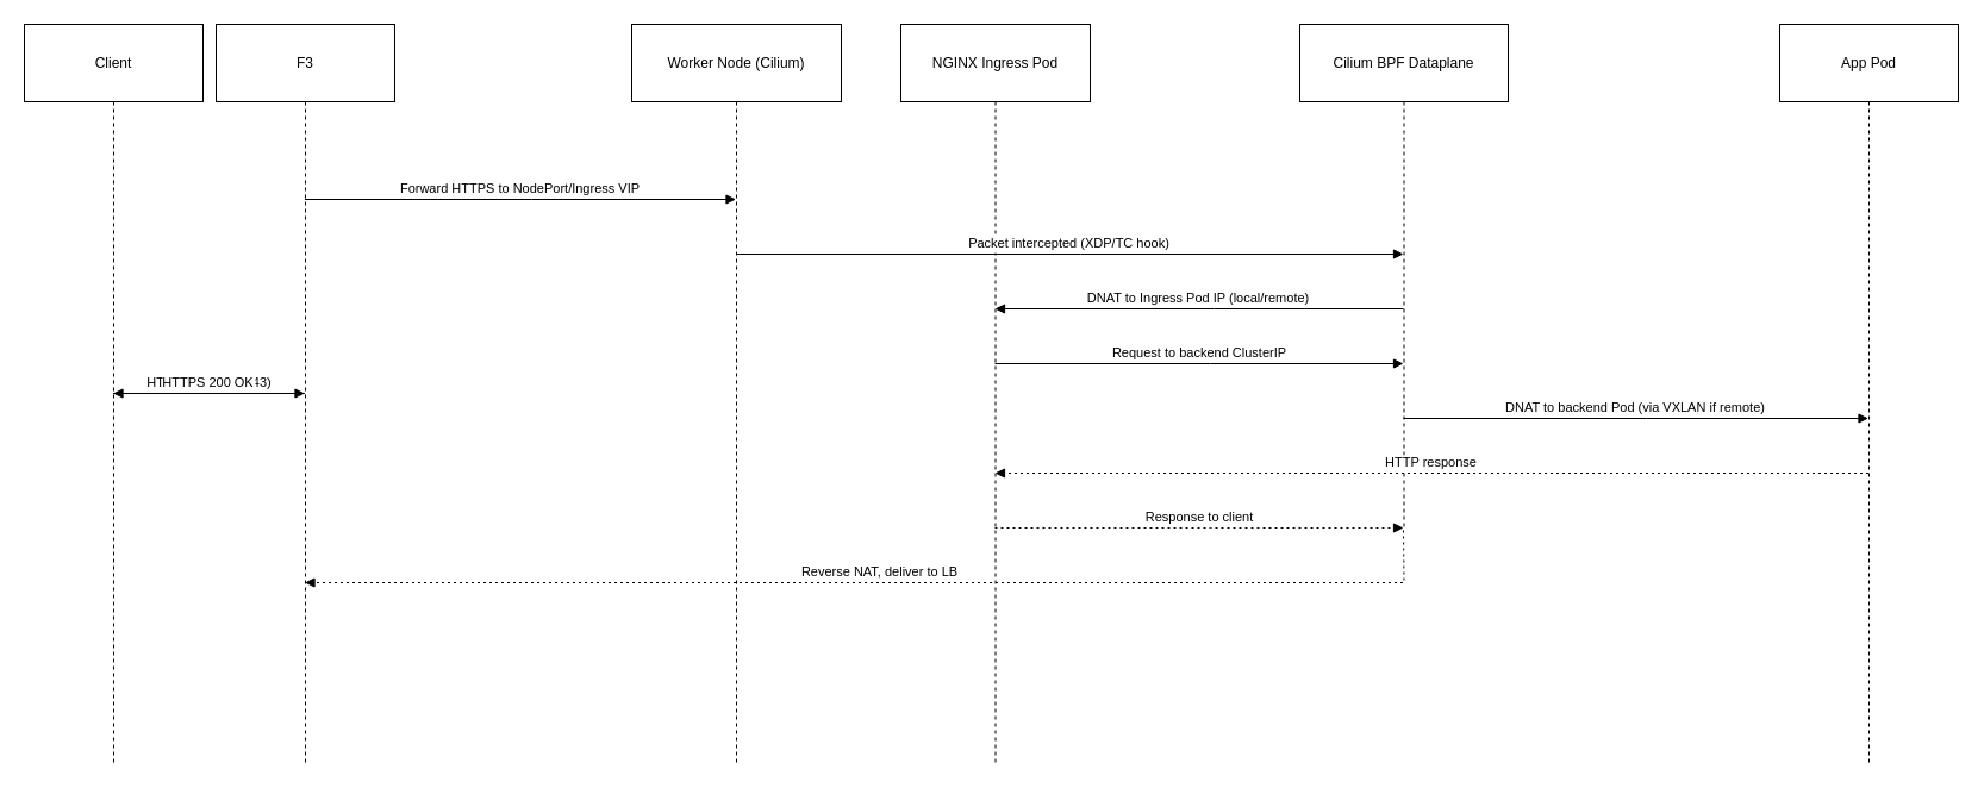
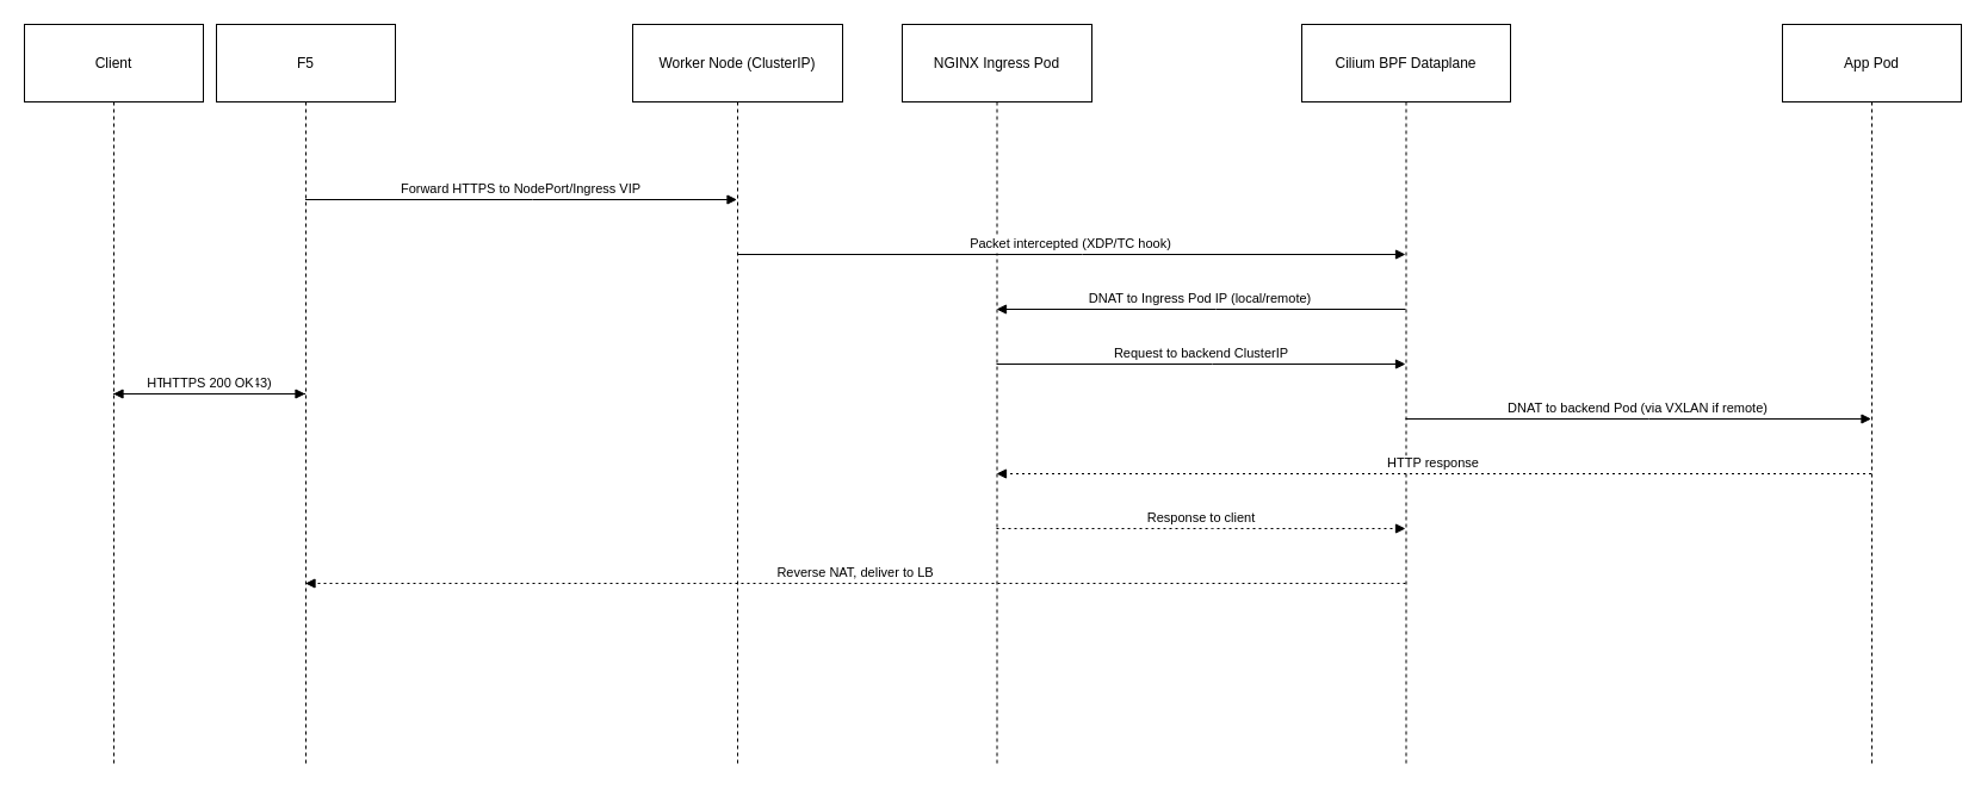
- <mxCell id="3" value="F3" style="shape=umlLifeline;perimeter=lifelinePerimeter;whiteSpace=wrap;container=1;dropTarget=0;collapsible=0;recursiveResize=0;outlineConnect=0;portConstraint=eastwest;newEdgeStyle={&quot;edgeStyle&quot;:&quot;elbowEdgeStyle&quot;,&quot;elbow&quot;:&quot;vertical&quot;,&quot;curved&quot;:0,&quot;rounded&quot;:0};size=65;" vertex="1" parent="1"><mxGeometry x="181" y="20" width="150" height="620" as="geometry" /></mxCell>
+ <mxCell id="3" value="F5" style="shape=umlLifeline;perimeter=lifelinePerimeter;whiteSpace=wrap;container=1;dropTarget=0;collapsible=0;recursiveResize=0;outlineConnect=0;portConstraint=eastwest;newEdgeStyle={&quot;edgeStyle&quot;:&quot;elbowEdgeStyle&quot;,&quot;elbow&quot;:&quot;vertical&quot;,&quot;curved&quot;:0,&quot;rounded&quot;:0};size=65;" vertex="1" parent="1"><mxGeometry x="181" y="20" width="150" height="620" as="geometry" /></mxCell>
- <mxCell id="4" value="Worker Node (Cilium)" style="shape=umlLifeline;perimeter=lifelinePerimeter;whiteSpace=wrap;container=1;dropTarget=0;collapsible=0;recursiveResize=0;outlineConnect=0;portConstraint=eastwest;newEdgeStyle={&quot;edgeStyle&quot;:&quot;elbowEdgeStyle&quot;,&quot;elbow&quot;:&quot;vertical&quot;,&quot;curved&quot;:0,&quot;rounded&quot;:0};size=65;" vertex="1" parent="1"><mxGeometry x="530" y="20" width="176" height="620" as="geometry" /></mxCell>
+ <mxCell id="4" value="Worker Node (ClusterIP)" style="shape=umlLifeline;perimeter=lifelinePerimeter;whiteSpace=wrap;container=1;dropTarget=0;collapsible=0;recursiveResize=0;outlineConnect=0;portConstraint=eastwest;newEdgeStyle={&quot;edgeStyle&quot;:&quot;elbowEdgeStyle&quot;,&quot;elbow&quot;:&quot;vertical&quot;,&quot;curved&quot;:0,&quot;rounded&quot;:0};size=65;" vertex="1" parent="1"><mxGeometry x="530" y="20" width="176" height="620" as="geometry" /></mxCell>
- <mxCell id="6" value="Cilium BPF Dataplane" style="shape=umlLifeline;perimeter=lifelinePerimeter;whiteSpace=wrap;container=1;dropTarget=0;collapsible=0;recursiveResize=0;outlineConnect=0;portConstraint=eastwest;newEdgeStyle={&quot;edgeStyle&quot;:&quot;elbowEdgeStyle&quot;,&quot;elbow&quot;:&quot;vertical&quot;,&quot;curved&quot;:0,&quot;rounded&quot;:0};size=65;" vertex="1" parent="1"><mxGeometry x="1091" y="20" width="175" height="425" as="geometry" /></mxCell>
+ <mxCell id="6" value="Cilium BPF Dataplane" style="shape=umlLifeline;perimeter=lifelinePerimeter;whiteSpace=wrap;container=1;dropTarget=0;collapsible=0;recursiveResize=0;outlineConnect=0;portConstraint=eastwest;newEdgeStyle={&quot;edgeStyle&quot;:&quot;elbowEdgeStyle&quot;,&quot;elbow&quot;:&quot;vertical&quot;,&quot;curved&quot;:0,&quot;rounded&quot;:0};size=65;" vertex="1" parent="1"><mxGeometry x="1091" y="20" width="175" height="620" as="geometry" /></mxCell>
